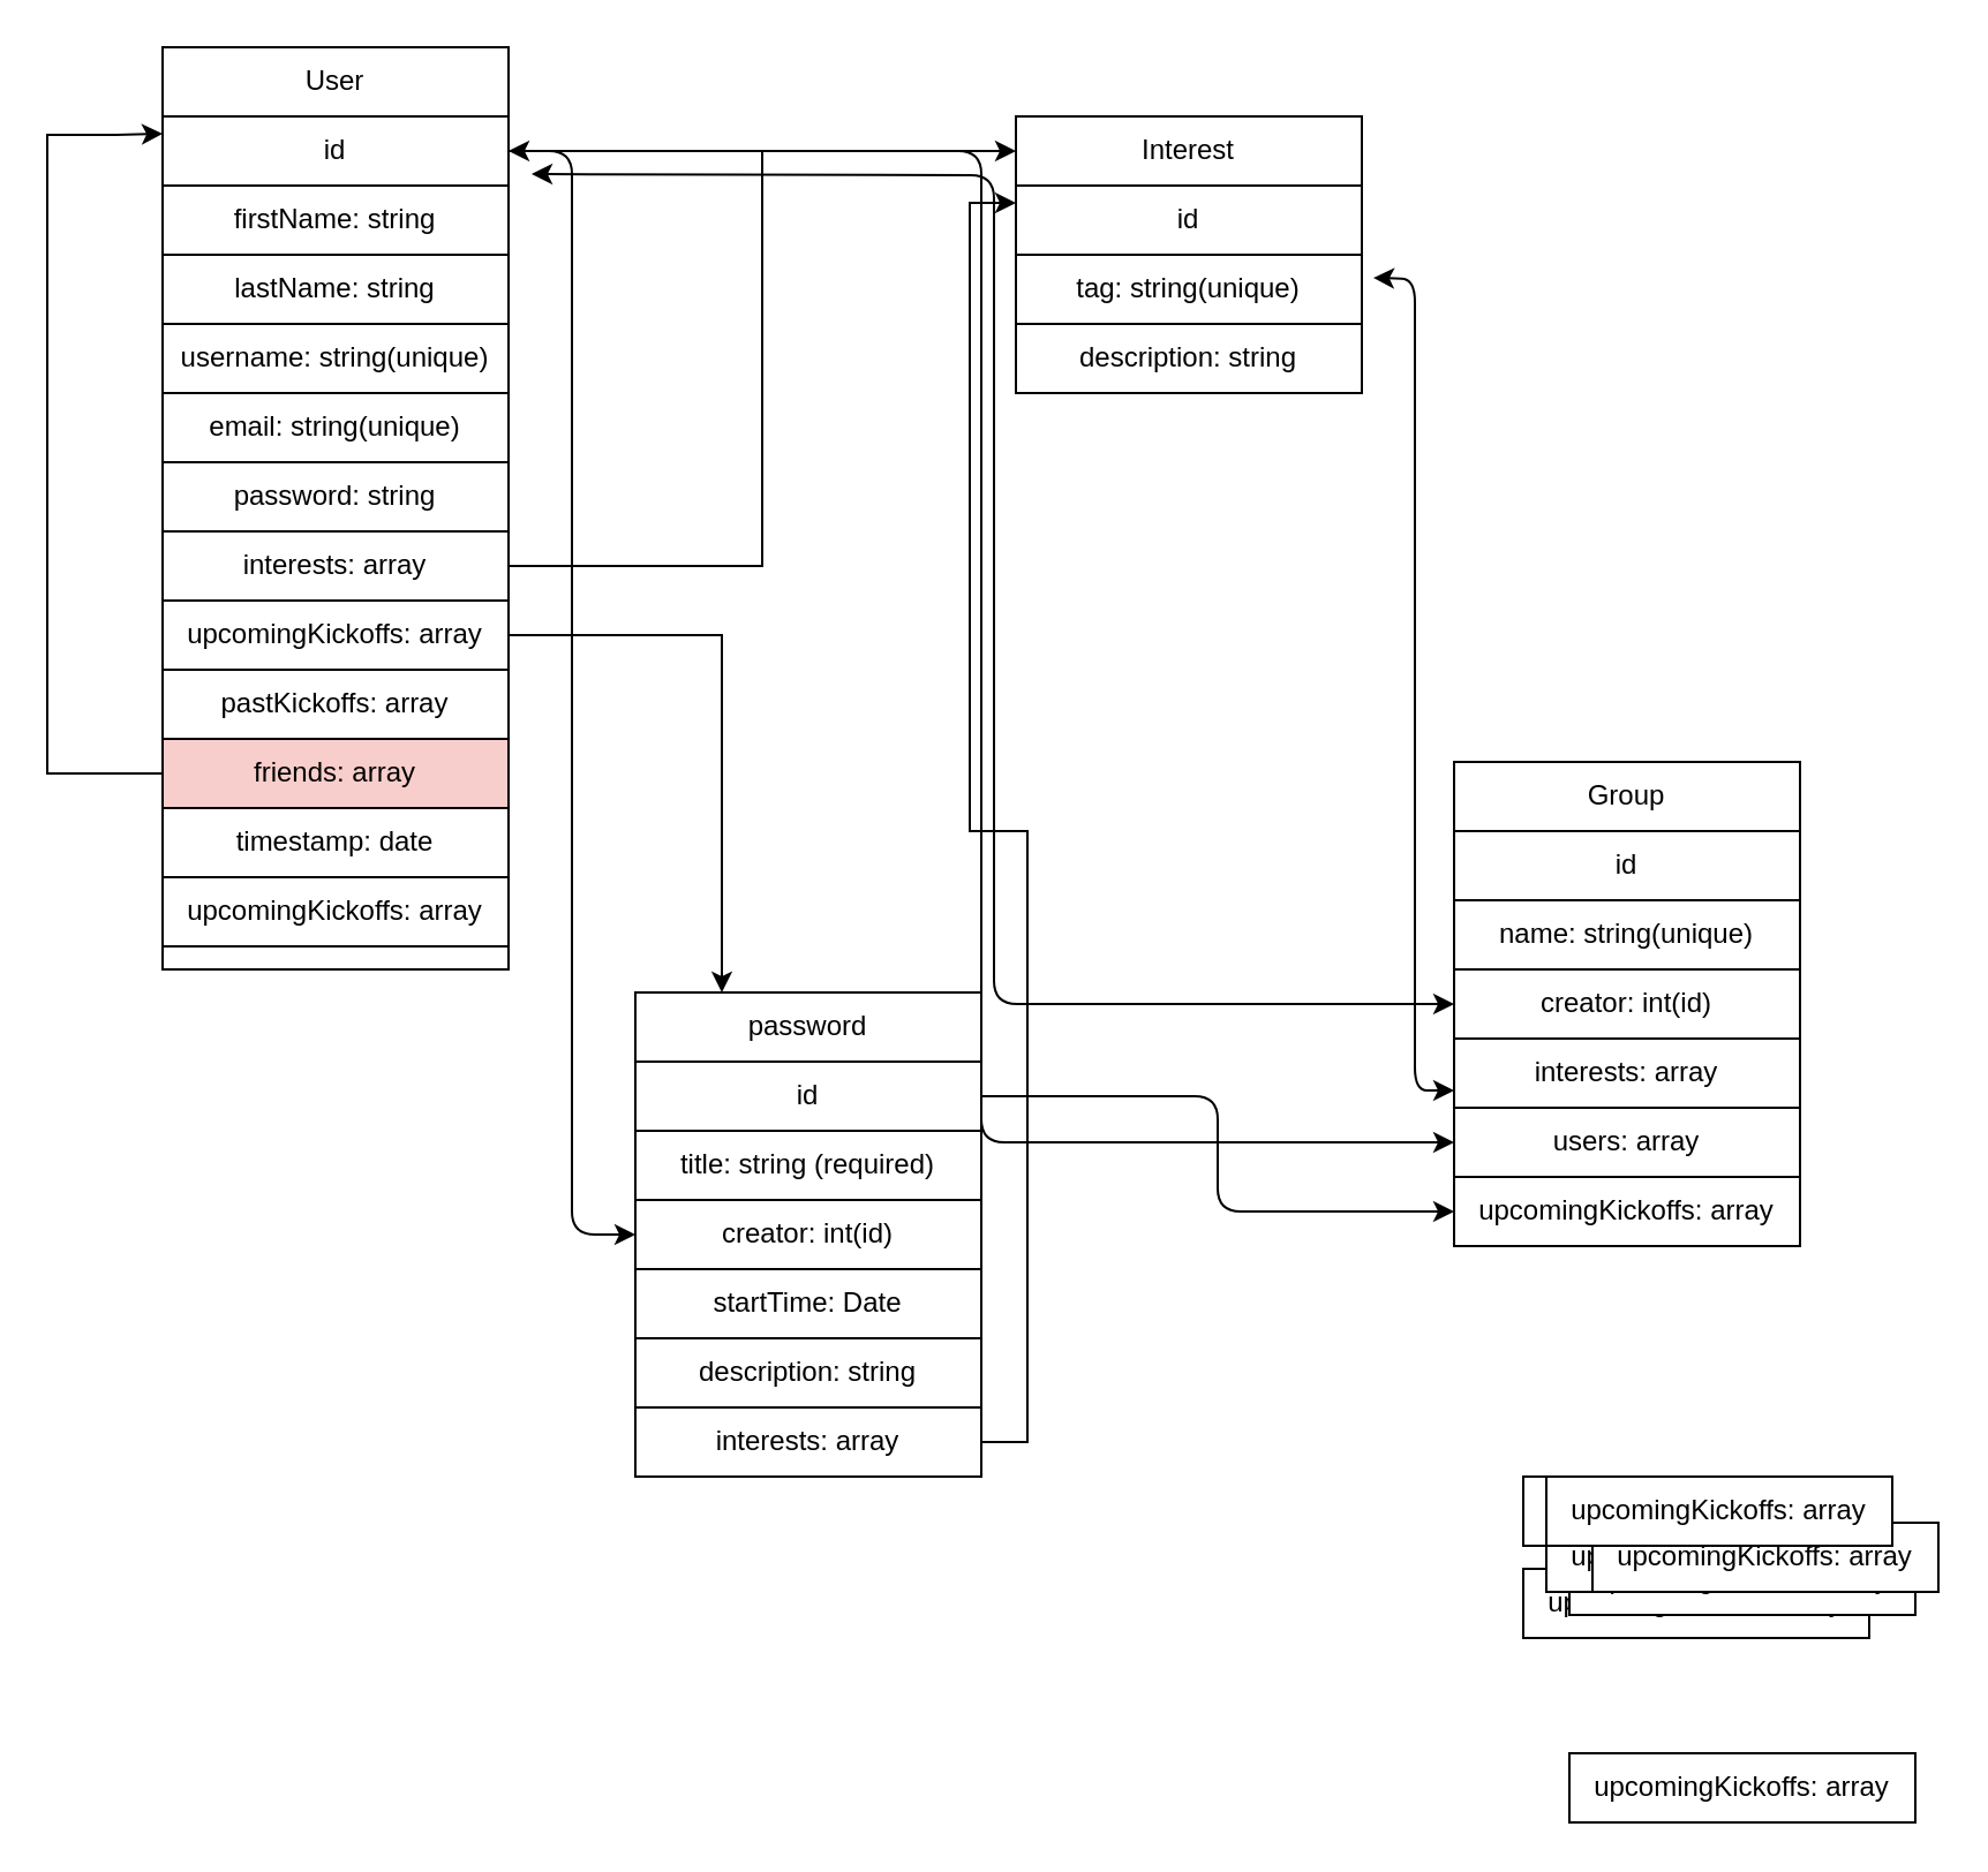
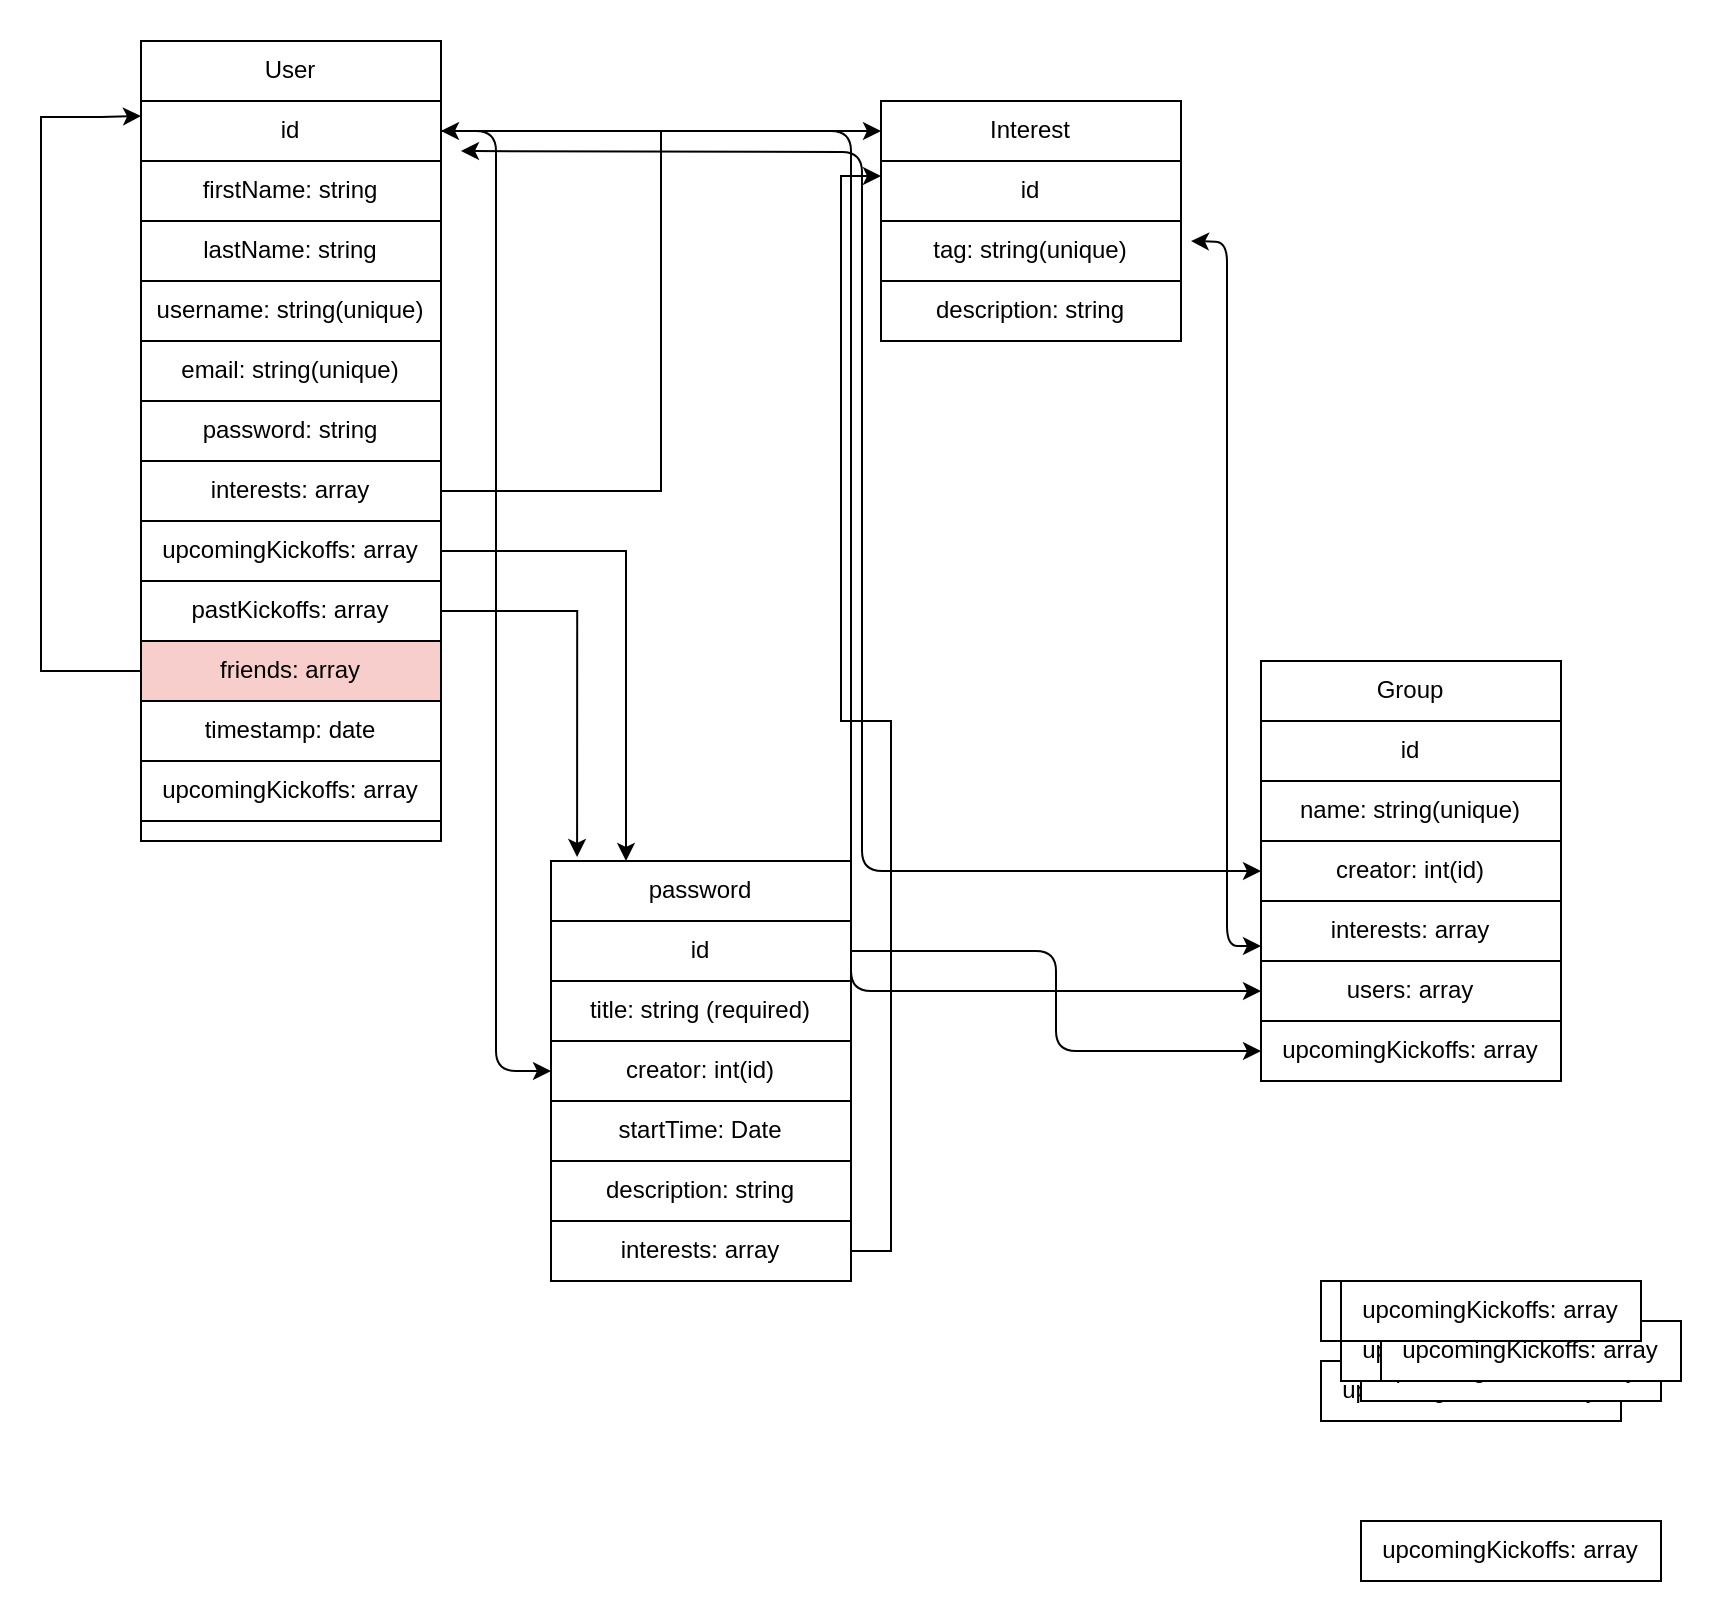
+ <mxCell id="26" style="edgeStyle=orthogonalEdgeStyle;rounded=0;orthogonalLoop=1;jettySize=auto;html=1;exitX=1;exitY=0.5;exitDx=0;exitDy=0;entryX=0.087;entryY=-0.067;entryDx=0;entryDy=0;entryPerimeter=0;" parent="1" source="27" target="5" edge="1"><mxGeometry relative="1" as="geometry" /></mxCell>
